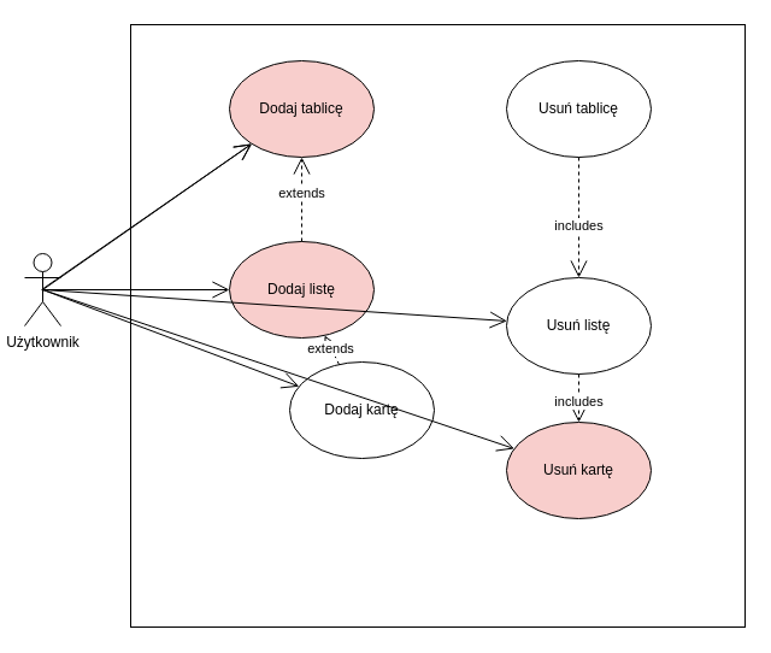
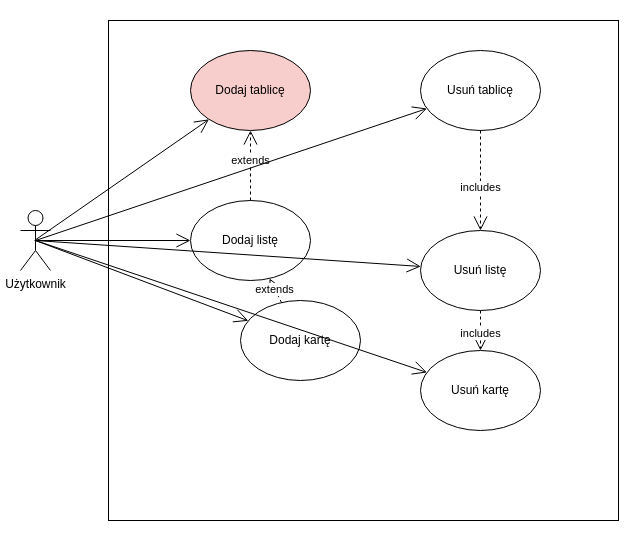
- <mxCell id="17" value="" style="endArrow=open;endFill=1;endSize=12;html=1;exitX=0.5;exitY=0.5;exitDx=0;exitDy=0;exitPerimeter=0;" edge="1" parent="1" source="2" target="4"><mxGeometry width="160" relative="1" as="geometry"><mxPoint x="64" y="277" as="sourcePoint" /><mxPoint x="239.444" y="149.478" as="targetPoint" /></mxGeometry></mxCell>
+ <mxCell id="17" value="" style="endArrow=open;endFill=1;endSize=12;html=1;exitX=0.5;exitY=0.5;exitDx=0;exitDy=0;exitPerimeter=0;" edge="1" parent="1" source="2" target="5"><mxGeometry width="160" relative="1" as="geometry"><mxPoint x="64" y="277" as="sourcePoint" /><mxPoint x="239.444" y="149.478" as="targetPoint" /></mxGeometry></mxCell>
- <mxCell id="6" value="Dodaj listę" style="ellipse;whiteSpace=wrap;html=1;fillColor=#f8cecc;" vertex="1" parent="1"><mxGeometry x="190" y="200" width="120" height="80" as="geometry" /></mxCell>
+ <mxCell id="6" value="Dodaj listę" style="ellipse;whiteSpace=wrap;html=1;" vertex="1" parent="1"><mxGeometry x="190" y="200" width="120" height="80" as="geometry" /></mxCell>
- <mxCell id="9" value="Usuń kartę" style="ellipse;whiteSpace=wrap;html=1;fillColor=#f8cecc;" vertex="1" parent="1"><mxGeometry x="420" y="350" width="120" height="80" as="geometry" /></mxCell>
+ <mxCell id="9" value="Usuń kartę" style="ellipse;whiteSpace=wrap;html=1;" vertex="1" parent="1"><mxGeometry x="420" y="350" width="120" height="80" as="geometry" /></mxCell>
